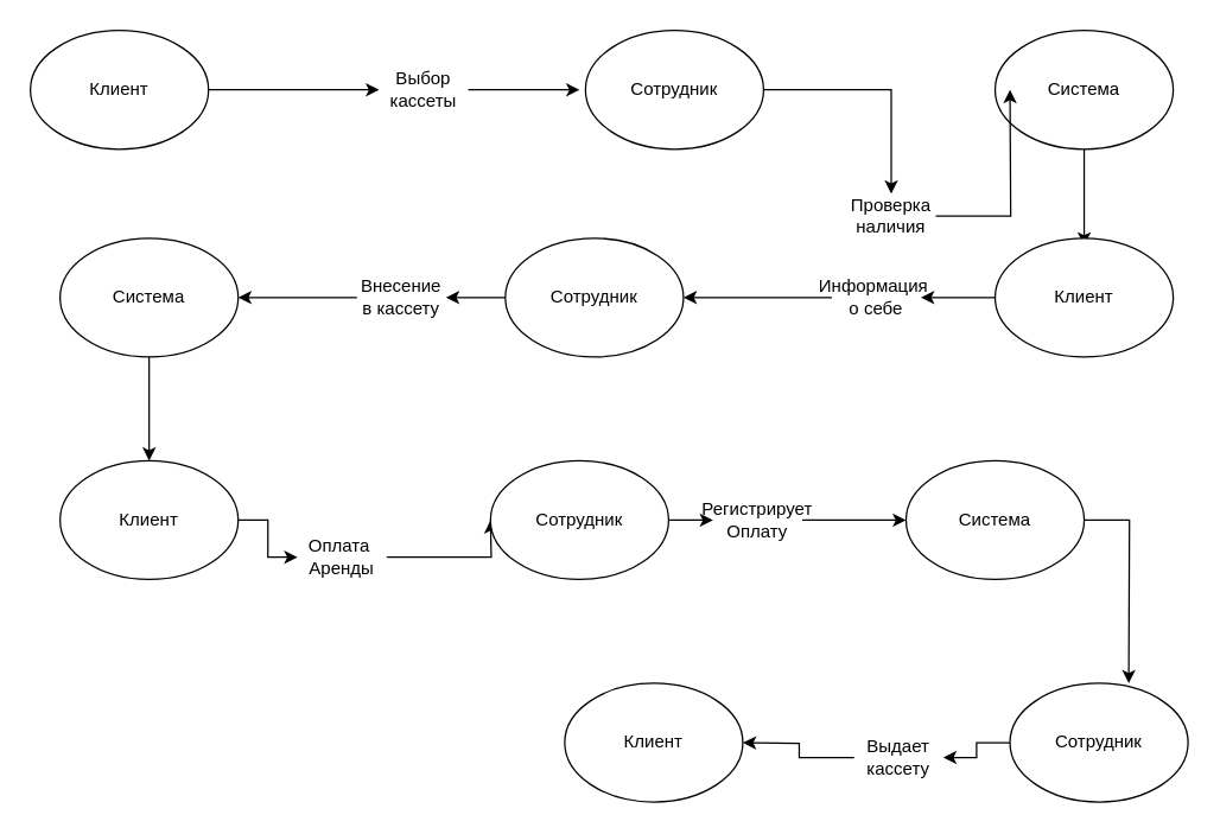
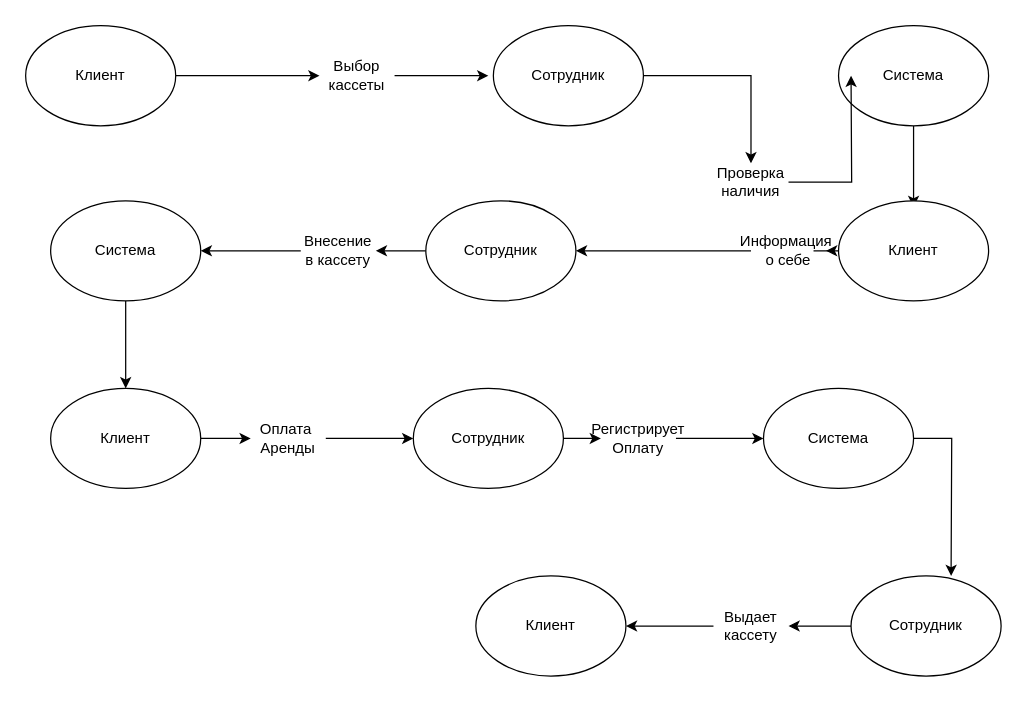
- <mxCell id="19" value="Информация&amp;nbsp;&lt;br&gt;о себе" style="text;html=1;align=center;verticalAlign=middle;whiteSpace=wrap;rounded=0;" vertex="1" parent="1"><mxGeometry x="560" y="185" width="60" height="30" as="geometry" /></mxCell>
+ <mxCell id="19" value="Информация&amp;nbsp;&lt;br&gt;о себе" style="text;html=1;align=center;verticalAlign=middle;whiteSpace=wrap;rounded=0;" vertex="1" parent="1"><mxGeometry x="600" y="185" width="60" height="30" as="geometry" /></mxCell>
- <mxCell id="32" value="Оплата&amp;nbsp;&lt;br&gt;Аренды" style="text;html=1;align=center;verticalAlign=middle;whiteSpace=wrap;rounded=0;" vertex="1" parent="1"><mxGeometry x="200" y="360" width="60" height="30" as="geometry" /></mxCell>
+ <mxCell id="32" value="Оплата&amp;nbsp;&lt;br&gt;Аренды" style="text;html=1;align=center;verticalAlign=middle;whiteSpace=wrap;rounded=0;" vertex="1" parent="1"><mxGeometry x="200" y="335" width="60" height="30" as="geometry" /></mxCell>
- <mxCell id="45" value="Выдает кассету" style="text;html=1;align=center;verticalAlign=middle;whiteSpace=wrap;rounded=0;" vertex="1" parent="1"><mxGeometry x="575" y="495" width="60" height="30" as="geometry" /></mxCell>
+ <mxCell id="45" value="Выдает кассету" style="text;html=1;align=center;verticalAlign=middle;whiteSpace=wrap;rounded=0;" vertex="1" parent="1"><mxGeometry x="570" y="485" width="60" height="30" as="geometry" /></mxCell>
